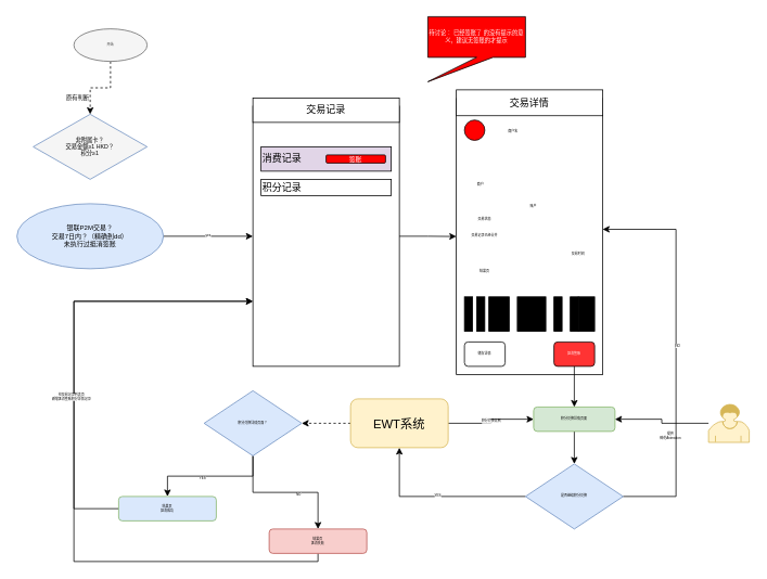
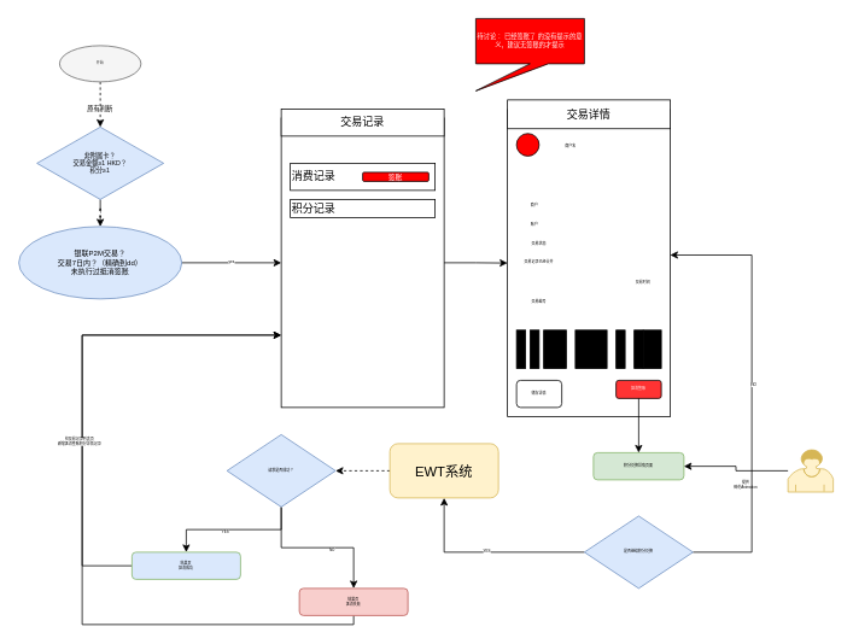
- <mxCell id="60" value="开始" style="ellipse;whiteSpace=wrap;html=1;labelBackgroundColor=none;fillColor=#f5f5f5;fontSize=4;strokeColor=#666666;fontColor=#333333;" parent="1" vertex="1"><mxGeometry x="90" y="35" width="90" height="40" as="geometry" /></mxCell>
+ <mxCell id="60" value="开始" style="ellipse;whiteSpace=wrap;html=1;labelBackgroundColor=none;fillColor=#f5f5f5;fontSize=4;strokeColor=#666666;fontColor=#333333;" parent="1" vertex="1"><mxGeometry x="65" y="50" width="90" height="40" as="geometry" /></mxCell>
- <mxCell id="5" value="&lt;font color=&quot;#000000&quot;&gt;原有判断&lt;/font&gt;" style="text;html=1;strokeColor=none;fillColor=none;align=center;verticalAlign=middle;whiteSpace=wrap;rounded=0;fontSize=7;fontColor=#FFFFFF;" parent="1" vertex="1"><mxGeometry x="60" y="110" width="70" height="20" as="geometry" /></mxCell>
+ <mxCell id="5" value="&lt;font color=&quot;#000000&quot;&gt;原有判断&lt;/font&gt;" style="text;html=1;strokeColor=none;fillColor=none;align=center;verticalAlign=middle;whiteSpace=wrap;rounded=0;fontSize=7;fontColor=#FFFFFF;" parent="1" vertex="1"><mxGeometry x="75" y="110" width="70" height="20" as="geometry" /></mxCell>
- <mxCell id="4" value="非附属卡？&lt;br&gt;交易金额≥1 HKD？&lt;br&gt;积分≥1" style="rhombus;whiteSpace=wrap;html=1;fillColor=#f5f5f5;fontSize=7;strokeColor=#6c8ebf;" parent="1" vertex="1"><mxGeometry x="40" y="140" width="140" height="80" as="geometry" /></mxCell>
+ <mxCell id="4" value="非附属卡？&lt;br&gt;交易金额≥1 HKD？&lt;br&gt;积分≥1" style="rhombus;whiteSpace=wrap;html=1;fillColor=#dae8fc;fontSize=7;strokeColor=#6c8ebf;" parent="1" vertex="1"><mxGeometry x="40" y="140" width="140" height="80" as="geometry" /></mxCell>
- <mxCell id="11" value="消费记录" style="rounded=0;whiteSpace=wrap;html=1;align=left;fillColor=#e1d5e7;" parent="8" vertex="1"><mxGeometry x="10" y="60" width="160" height="30" as="geometry" /></mxCell>
+ <mxCell id="11" value="消费记录" style="rounded=0;whiteSpace=wrap;html=1;align=left;" parent="8" vertex="1"><mxGeometry x="10" y="60" width="160" height="30" as="geometry" /></mxCell>
+ <mxCell id="3" value="Y" style="edgeStyle=orthogonalEdgeStyle;rounded=0;orthogonalLoop=1;jettySize=auto;html=1;entryX=0.5;entryY=0;entryDx=0;entryDy=0;fontSize=4;" parent="1" source="4" target="7" edge="1"><mxGeometry relative="1" as="geometry" /></mxCell>
- <mxCell id="20" value="账户" style="text;html=1;strokeColor=none;fillColor=none;align=center;verticalAlign=middle;whiteSpace=wrap;rounded=0;fontSize=4;fontColor=#000000;" parent="14" vertex="1"><mxGeometry x="75" y="132.273" width="40" height="21.212" as="geometry" /></mxCell>
+ <mxCell id="20" value="账户" style="text;html=1;strokeColor=none;fillColor=none;align=center;verticalAlign=middle;whiteSpace=wrap;rounded=0;fontSize=4;fontColor=#000000;" parent="14" vertex="1"><mxGeometry x="10" y="127.273" width="40" height="21.212" as="geometry" /></mxCell>
- <mxCell id="24" value="结果页" style="text;html=1;strokeColor=none;fillColor=none;align=center;verticalAlign=middle;whiteSpace=wrap;rounded=0;fontSize=4;fontColor=#000000;" parent="14" vertex="1"><mxGeometry x="10" y="212.121" width="50" height="21.212" as="geometry" /></mxCell>
+ <mxCell id="24" value="交易编号" style="text;html=1;strokeColor=none;fillColor=none;align=center;verticalAlign=middle;whiteSpace=wrap;rounded=0;fontSize=4;fontColor=#000000;" parent="14" vertex="1"><mxGeometry x="10" y="212.121" width="50" height="21.212" as="geometry" /></mxCell>
- <mxCell id="34" value="抵消签账" style="rounded=1;whiteSpace=wrap;html=1;fontSize=4;fillColor=#FF3333;fontColor=#FFFFFF;" parent="14" vertex="1"><mxGeometry x="120" y="310" width="50" height="30" as="geometry" /></mxCell>
+ <mxCell id="34" value="抵消签账" style="rounded=1;whiteSpace=wrap;html=1;fontSize=4;fillColor=#FF3333;fontColor=#FFFFFF;" parent="14" vertex="1"><mxGeometry x="120" y="310" width="50" height="20" as="geometry" /></mxCell>
- <mxCell id="43" value="积分兑换比例" style="edgeStyle=orthogonalEdgeStyle;rounded=0;orthogonalLoop=1;jettySize=auto;html=1;entryX=0;entryY=0.5;entryDx=0;entryDy=0;fontSize=4;fontColor=#000000;" parent="1" source="45" target="37" edge="1"><mxGeometry relative="1" as="geometry" /></mxCell>
- <mxCell id="50" value="积分兑换详情页面？" style="rhombus;whiteSpace=wrap;html=1;fillColor=#dae8fc;fontSize=4;strokeColor=#6c8ebf;" parent="1" vertex="1"><mxGeometry x="250" y="480" width="120" height="80" as="geometry" /></mxCell>
+ <mxCell id="50" value="请求是否成功？" style="rhombus;whiteSpace=wrap;html=1;fillColor=#dae8fc;fontSize=4;strokeColor=#6c8ebf;" parent="1" vertex="1"><mxGeometry x="250" y="480" width="120" height="80" as="geometry" /></mxCell>
- <mxCell id="36" style="edgeStyle=orthogonalEdgeStyle;rounded=0;orthogonalLoop=1;jettySize=auto;html=1;entryX=0.5;entryY=0;entryDx=0;entryDy=0;fontSize=4;fontColor=#FFFFFF;" parent="1" source="37" target="42" edge="1"><mxGeometry relative="1" as="geometry" /></mxCell>
